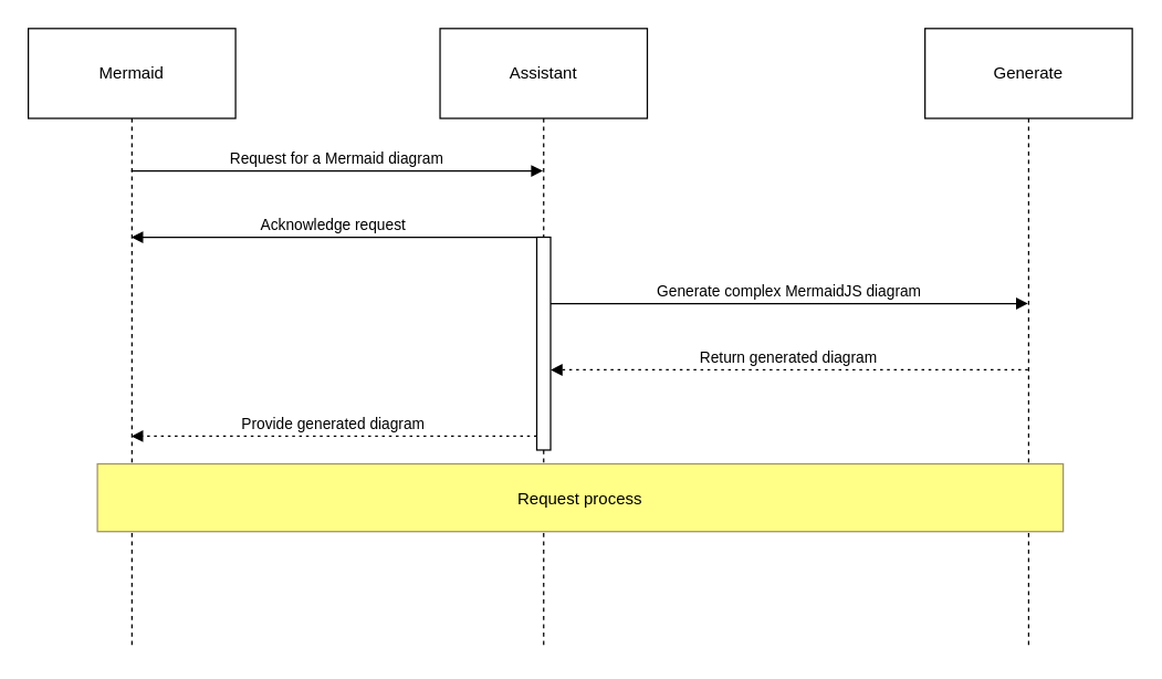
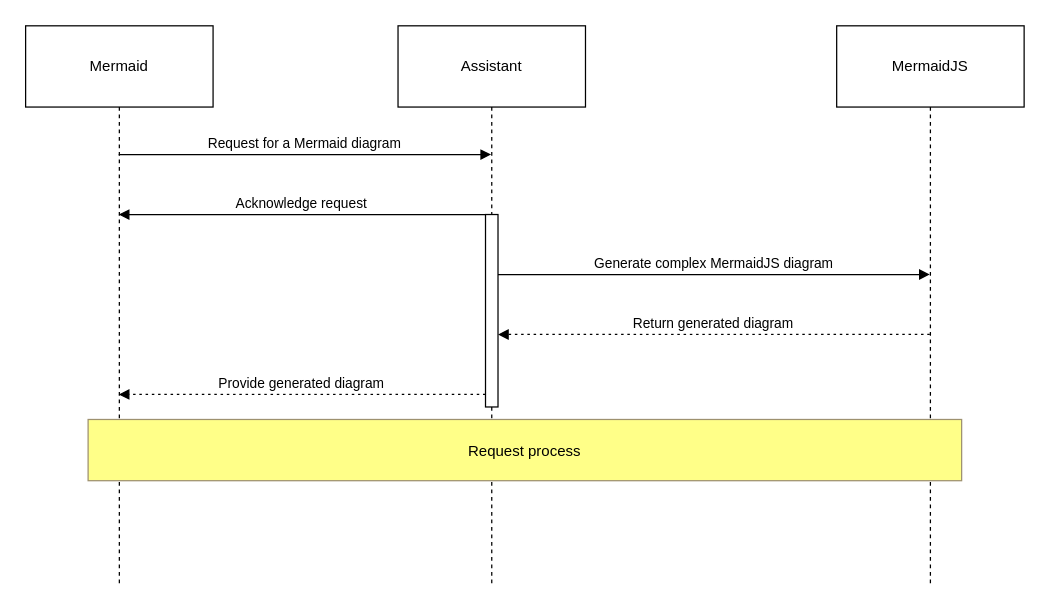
- <mxCell id="5" value="Generate" style="shape=umlLifeline;perimeter=lifelinePerimeter;whiteSpace=wrap;container=1;dropTarget=0;collapsible=0;recursiveResize=0;outlineConnect=0;portConstraint=eastwest;newEdgeStyle={&quot;edgeStyle&quot;:&quot;elbowEdgeStyle&quot;,&quot;elbow&quot;:&quot;vertical&quot;,&quot;curved&quot;:0,&quot;rounded&quot;:0};size=65;" vertex="1" parent="1"><mxGeometry x="669" width="150" height="449" as="geometry" y="20" /></mxCell>
+ <mxCell id="5" value="MermaidJS" style="shape=umlLifeline;perimeter=lifelinePerimeter;whiteSpace=wrap;container=1;dropTarget=0;collapsible=0;recursiveResize=0;outlineConnect=0;portConstraint=eastwest;newEdgeStyle={&quot;edgeStyle&quot;:&quot;elbowEdgeStyle&quot;,&quot;elbow&quot;:&quot;vertical&quot;,&quot;curved&quot;:0,&quot;rounded&quot;:0};size=65;" vertex="1" parent="1"><mxGeometry x="669" width="150" height="449" as="geometry" y="20" /></mxCell>
